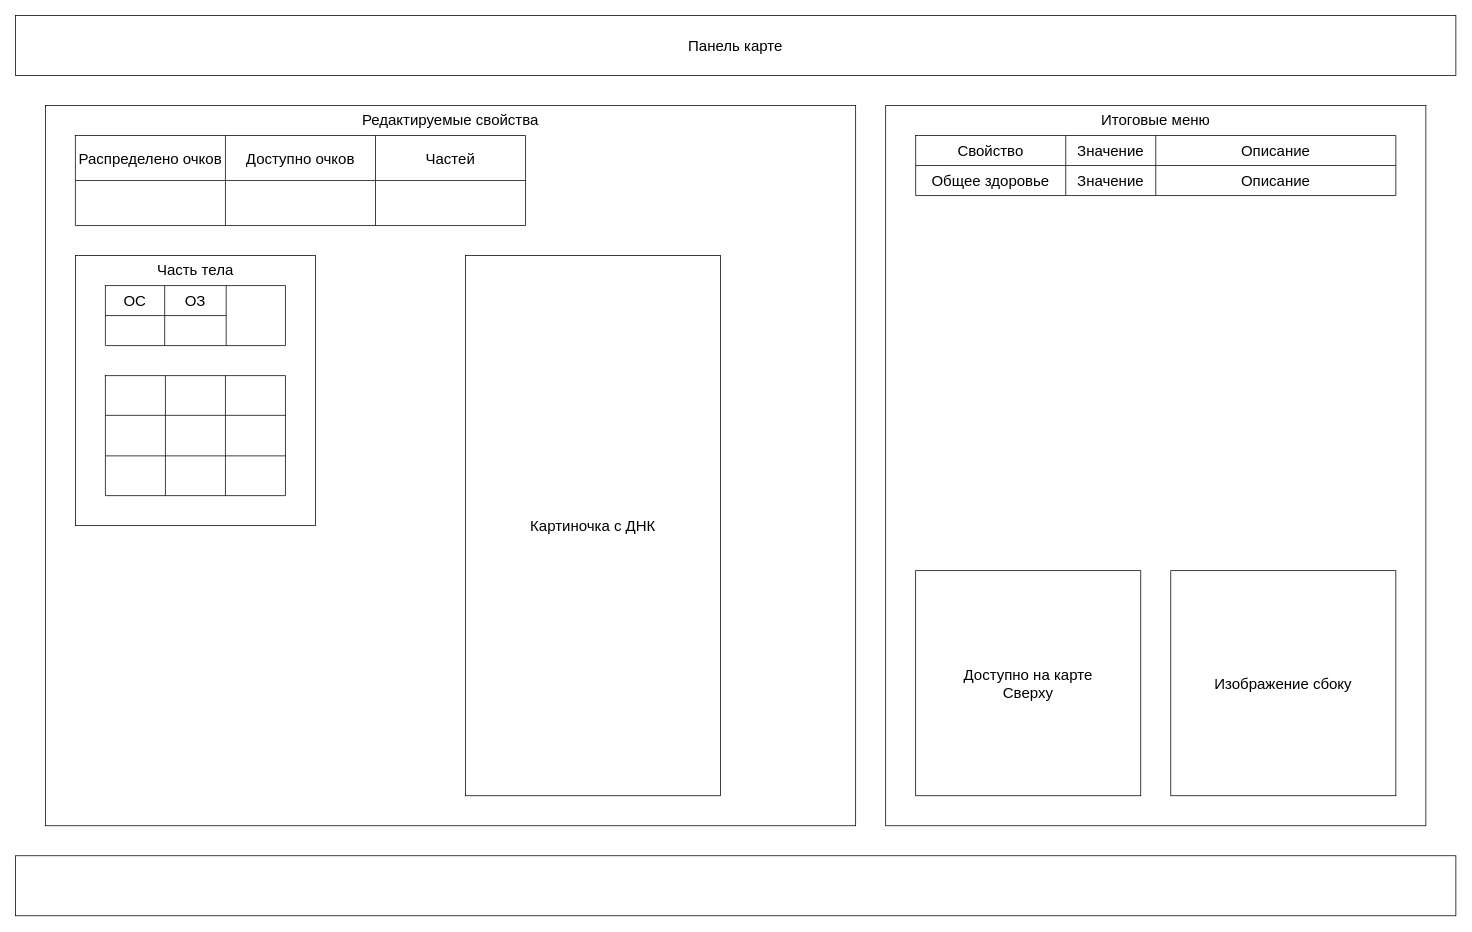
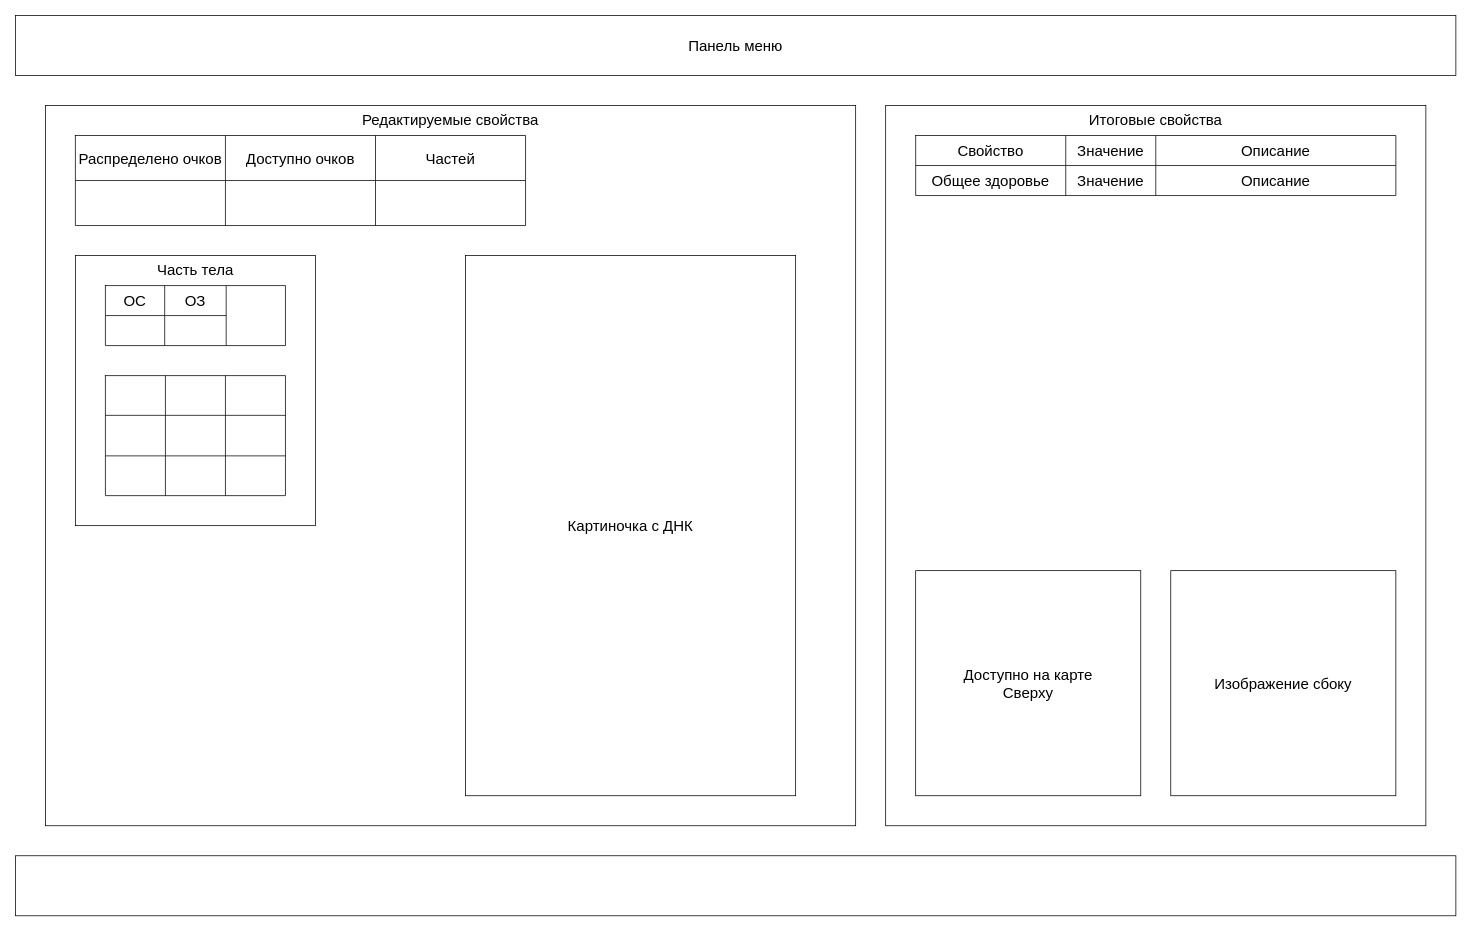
- <mxCell id="2" value="Панель карте" style="whiteSpace=wrap;html=1;fontSize=20;" vertex="1" parent="1"><mxGeometry width="1920" height="80" as="geometry" x="20" y="20" /></mxCell>
+ <mxCell id="2" value="Панель меню" style="whiteSpace=wrap;html=1;fontSize=20;" vertex="1" parent="1"><mxGeometry width="1920" height="80" as="geometry" x="20" y="20" /></mxCell>
- <mxCell id="6" value="Итоговые меню" style="whiteSpace=wrap;html=1;fontSize=20;verticalAlign=top;fillColor=none;" vertex="1" parent="1"><mxGeometry x="1180" y="140" width="720" height="960" as="geometry" /></mxCell>
+ <mxCell id="6" value="Итоговые свойства" style="whiteSpace=wrap;html=1;fontSize=20;verticalAlign=top;fillColor=none;" vertex="1" parent="1"><mxGeometry x="1180" y="140" width="720" height="960" as="geometry" /></mxCell>
- <mxCell id="5" value="Картиночка с ДНК" style="whiteSpace=wrap;html=1;fontSize=20;" vertex="1" parent="1"><mxGeometry x="620" y="340" width="340" height="720" as="geometry" /></mxCell>
+ <mxCell id="5" value="Картиночка с ДНК" style="whiteSpace=wrap;html=1;fontSize=20;" vertex="1" parent="1"><mxGeometry x="620" y="340" width="440" height="720" as="geometry" /></mxCell>
